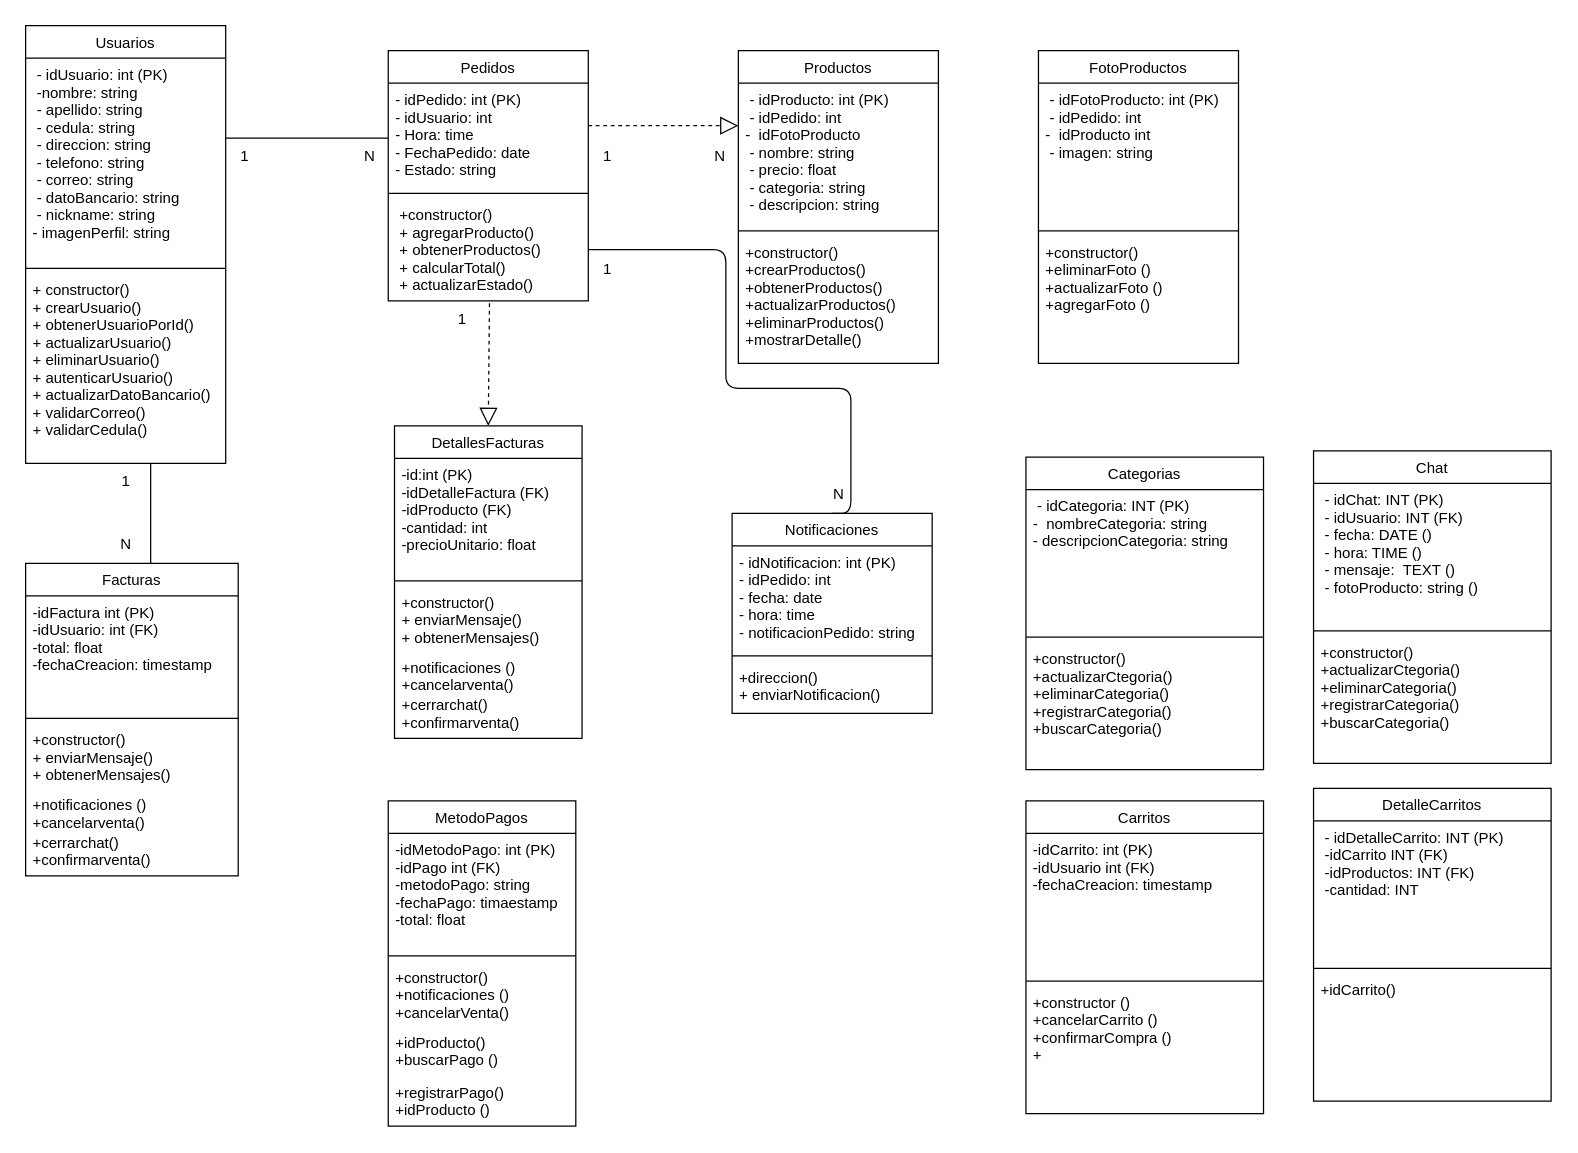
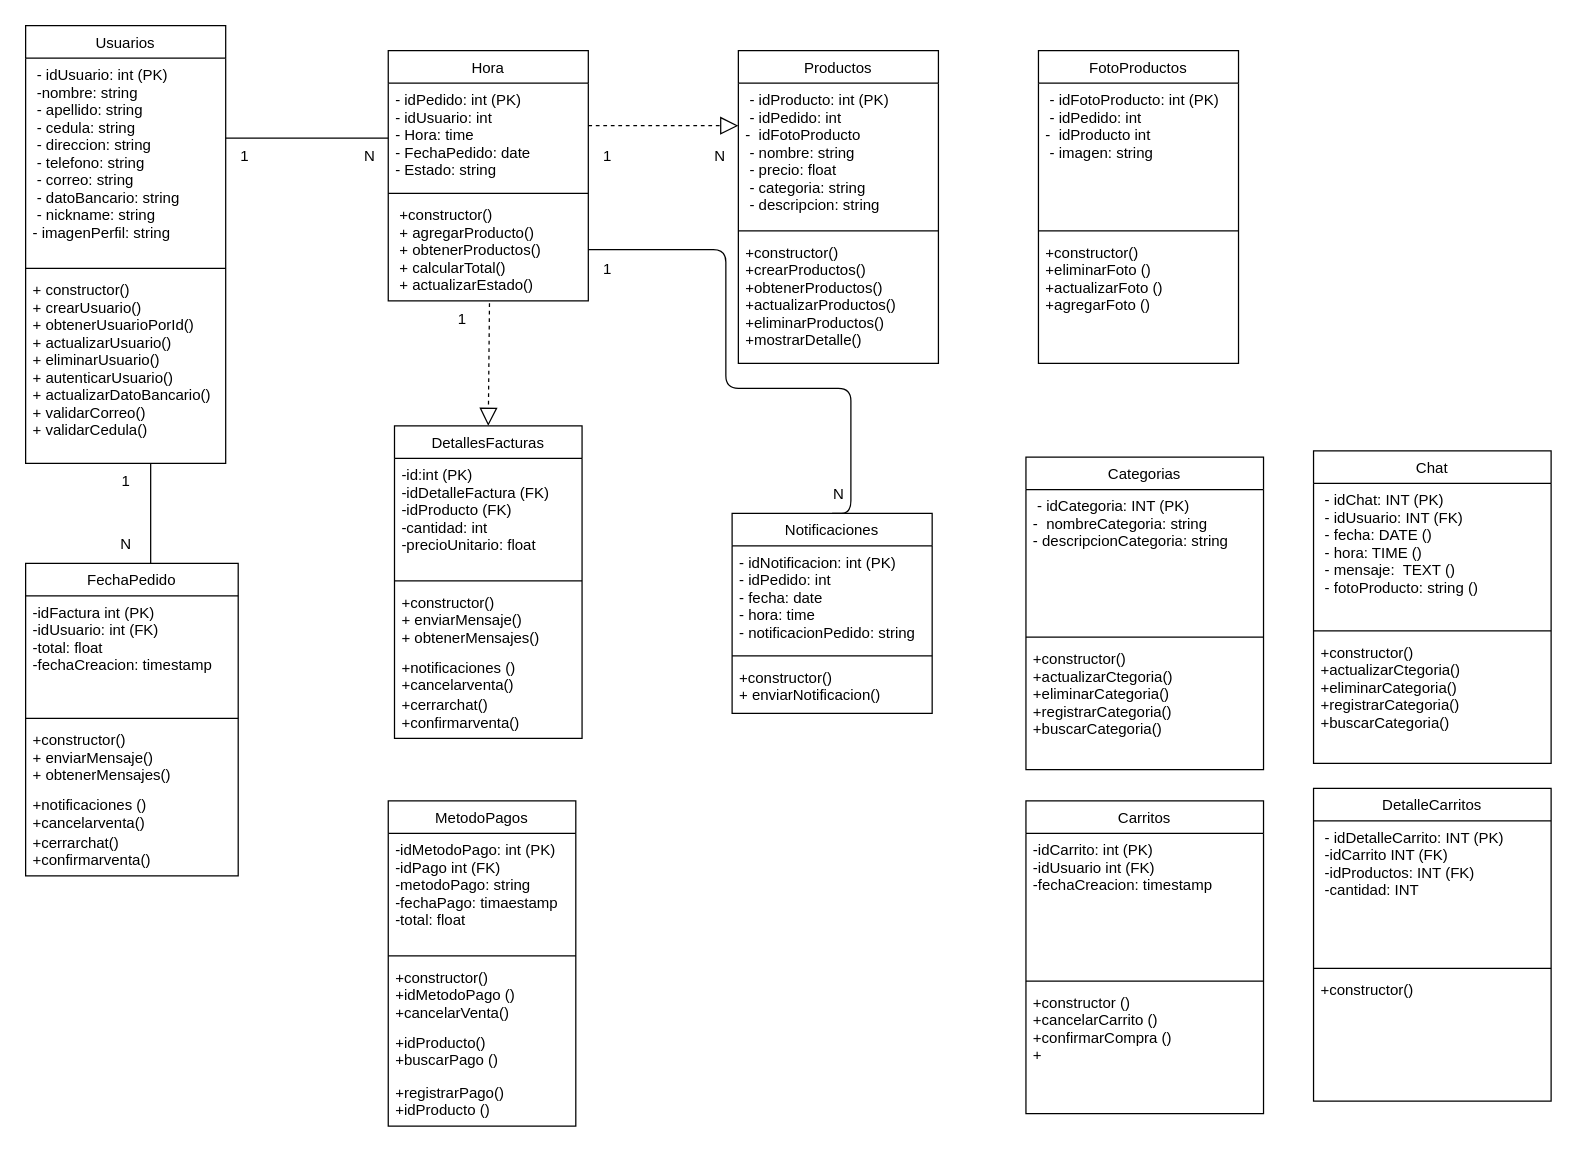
- <mxCell id="12" value="Pedidos" style="swimlane;fontStyle=0;align=center;verticalAlign=top;childLayout=stackLayout;horizontal=1;startSize=26;horizontalStack=0;resizeParent=1;resizeLast=0;collapsible=1;marginBottom=0;rounded=0;shadow=0;strokeWidth=1;fontSize=12;" parent="1" vertex="1"><mxGeometry x="310" y="40" width="160" height="200" as="geometry"><mxRectangle x="550" y="140" width="160" height="26" as="alternateBounds" /></mxGeometry></mxCell>
+ <mxCell id="12" value="Hora" style="swimlane;fontStyle=0;align=center;verticalAlign=top;childLayout=stackLayout;horizontal=1;startSize=26;horizontalStack=0;resizeParent=1;resizeLast=0;collapsible=1;marginBottom=0;rounded=0;shadow=0;strokeWidth=1;fontSize=12;" parent="1" vertex="1"><mxGeometry x="310" y="40" width="160" height="200" as="geometry"><mxRectangle x="550" y="140" width="160" height="26" as="alternateBounds" /></mxGeometry></mxCell>
- <mxCell id="6" value="Facturas" style="swimlane;fontStyle=0;align=center;verticalAlign=top;childLayout=stackLayout;horizontal=1;startSize=26;horizontalStack=0;resizeParent=1;resizeLast=0;collapsible=1;marginBottom=0;rounded=0;shadow=0;strokeWidth=1;fontSize=12;" parent="1" vertex="1"><mxGeometry x="20" y="450" width="170" height="250" as="geometry"><mxRectangle x="550" y="140" width="160" height="26" as="alternateBounds" /></mxGeometry></mxCell>
+ <mxCell id="6" value="FechaPedido" style="swimlane;fontStyle=0;align=center;verticalAlign=top;childLayout=stackLayout;horizontal=1;startSize=26;horizontalStack=0;resizeParent=1;resizeLast=0;collapsible=1;marginBottom=0;rounded=0;shadow=0;strokeWidth=1;fontSize=12;" parent="1" vertex="1"><mxGeometry x="20" y="450" width="170" height="250" as="geometry"><mxRectangle x="550" y="140" width="160" height="26" as="alternateBounds" /></mxGeometry></mxCell>
- <mxCell id="23" value="+direccion()&#10;+ enviarNotificacion() " style="text;align=left;verticalAlign=top;spacingLeft=4;spacingRight=4;overflow=hidden;rotatable=0;points=[[0,0.5],[1,0.5]];portConstraint=eastwest;fontSize=12;" parent="20" vertex="1"><mxGeometry y="118" width="160" height="40" as="geometry" /></mxCell>
+ <mxCell id="23" value="+constructor()&#10;+ enviarNotificacion() " style="text;align=left;verticalAlign=top;spacingLeft=4;spacingRight=4;overflow=hidden;rotatable=0;points=[[0,0.5],[1,0.5]];portConstraint=eastwest;fontSize=12;" parent="20" vertex="1"><mxGeometry y="118" width="160" height="40" as="geometry" /></mxCell>
- <mxCell id="47" value="+constructor()&#10;+notificaciones ()&#10;+cancelarVenta()" style="text;align=left;verticalAlign=top;spacingLeft=4;spacingRight=4;overflow=hidden;rotatable=0;points=[[0,0.5],[1,0.5]];portConstraint=eastwest;fontSize=12;" parent="44" vertex="1"><mxGeometry y="128" width="150" height="52" as="geometry" /></mxCell>
+ <mxCell id="47" value="+constructor()&#10;+idMetodoPago ()&#10;+cancelarVenta()" style="text;align=left;verticalAlign=top;spacingLeft=4;spacingRight=4;overflow=hidden;rotatable=0;points=[[0,0.5],[1,0.5]];portConstraint=eastwest;fontSize=12;" parent="44" vertex="1"><mxGeometry y="128" width="150" height="52" as="geometry" /></mxCell>
- <mxCell id="65" value="+idCarrito()&#10;" style="text;align=left;verticalAlign=top;spacingLeft=4;spacingRight=4;overflow=hidden;rotatable=0;points=[[0,0.5],[1,0.5]];portConstraint=eastwest;fontSize=12;" vertex="1" parent="62"><mxGeometry y="148" width="190" height="102" as="geometry" /></mxCell>
+ <mxCell id="65" value="+constructor()&#10;" style="text;align=left;verticalAlign=top;spacingLeft=4;spacingRight=4;overflow=hidden;rotatable=0;points=[[0,0.5],[1,0.5]];portConstraint=eastwest;fontSize=12;" vertex="1" parent="62"><mxGeometry y="148" width="190" height="102" as="geometry" /></mxCell>
